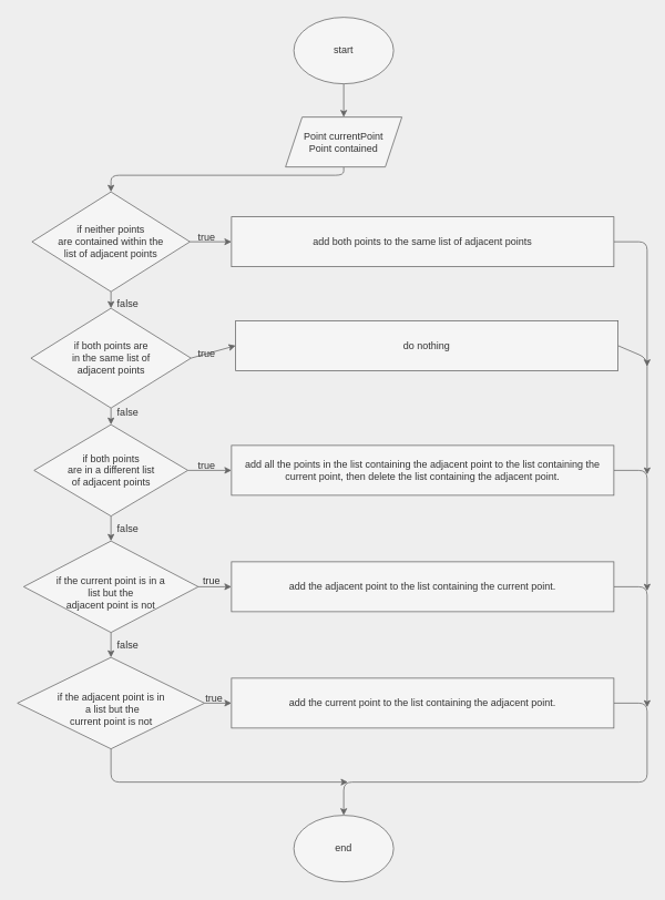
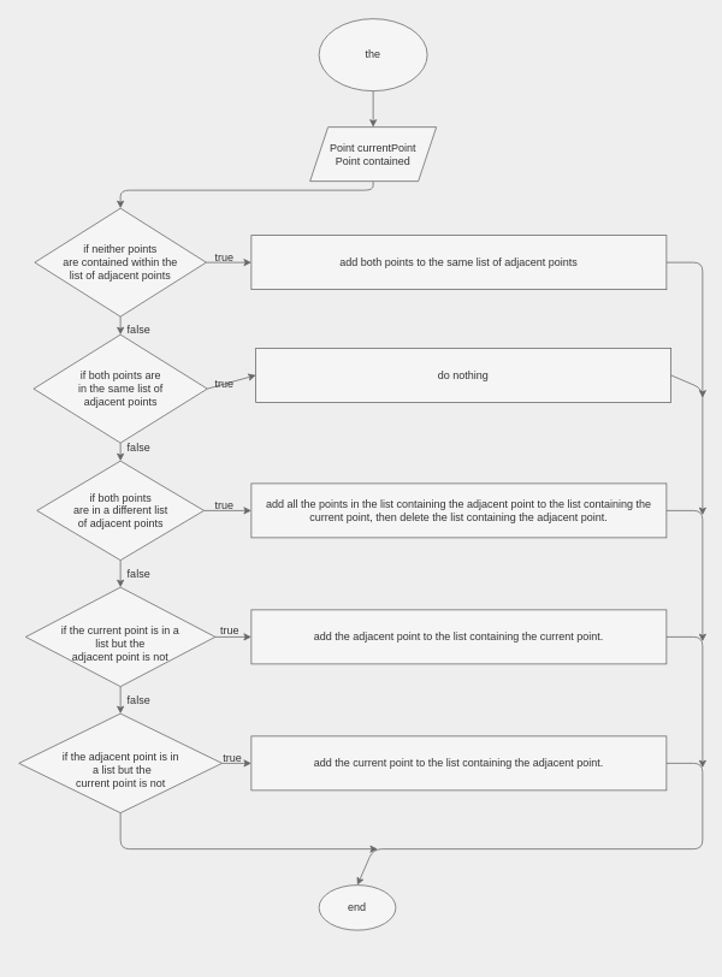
- <mxCell id="3" value="start" style="ellipse;whiteSpace=wrap;html=1;fillColor=#f5f5f5;fontColor=#333333;strokeColor=#666666;" parent="1" vertex="1"><mxGeometry x="353" width="120" height="80" as="geometry" y="20" /></mxCell>
+ <mxCell id="3" value="the" style="ellipse;whiteSpace=wrap;html=1;fillColor=#f5f5f5;fontColor=#333333;strokeColor=#666666;" parent="1" vertex="1"><mxGeometry x="353" width="120" height="80" as="geometry" y="20" /></mxCell>
- <mxCell id="40" value="end" style="ellipse;whiteSpace=wrap;html=1;fillColor=#f5f5f5;fontColor=#333333;strokeColor=#666666;" parent="1" vertex="1"><mxGeometry x="353" y="980" width="120" height="80" as="geometry" /></mxCell>
+ <mxCell id="40" value="end" style="ellipse;whiteSpace=wrap;html=1;fillColor=#f5f5f5;fontColor=#333333;strokeColor=#666666;" parent="1" vertex="1"><mxGeometry x="353" y="980" width="85" height="50" as="geometry" /></mxCell>
